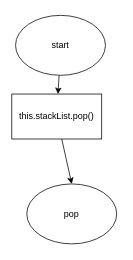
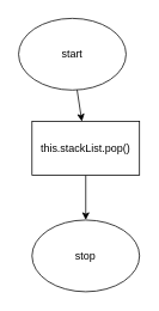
- <mxCell id="5" value="this.stackList.pop()" style="rounded=0;whiteSpace=wrap;html=1;" vertex="1" parent="1"><mxGeometry x="15" y="125" width="120" height="60" as="geometry" /></mxCell>
+ <mxCell id="5" value="this.stackList.pop()" style="rounded=0;whiteSpace=wrap;html=1;" vertex="1" parent="1"><mxGeometry x="35" y="135" width="120" height="60" as="geometry" /></mxCell>
- <mxCell id="6" value="pop" style="ellipse;whiteSpace=wrap;html=1;" vertex="1" parent="1"><mxGeometry x="35" y="245" width="120" height="80" as="geometry" /></mxCell>
+ <mxCell id="6" value="stop" style="ellipse;whiteSpace=wrap;html=1;" vertex="1" parent="1"><mxGeometry x="35" y="245" width="120" height="80" as="geometry" /></mxCell>
